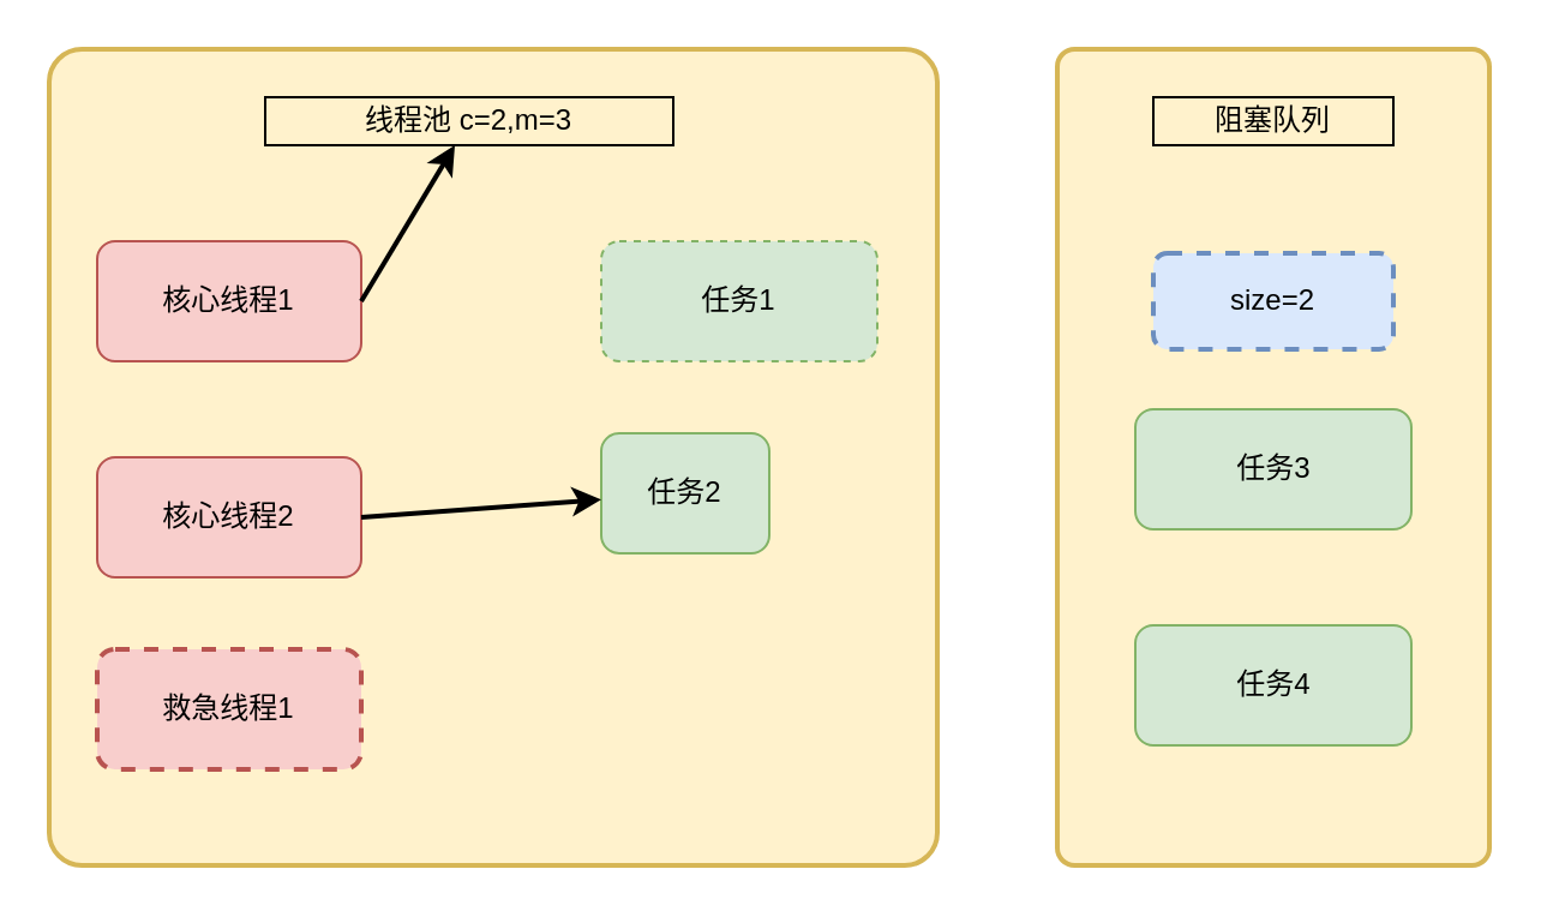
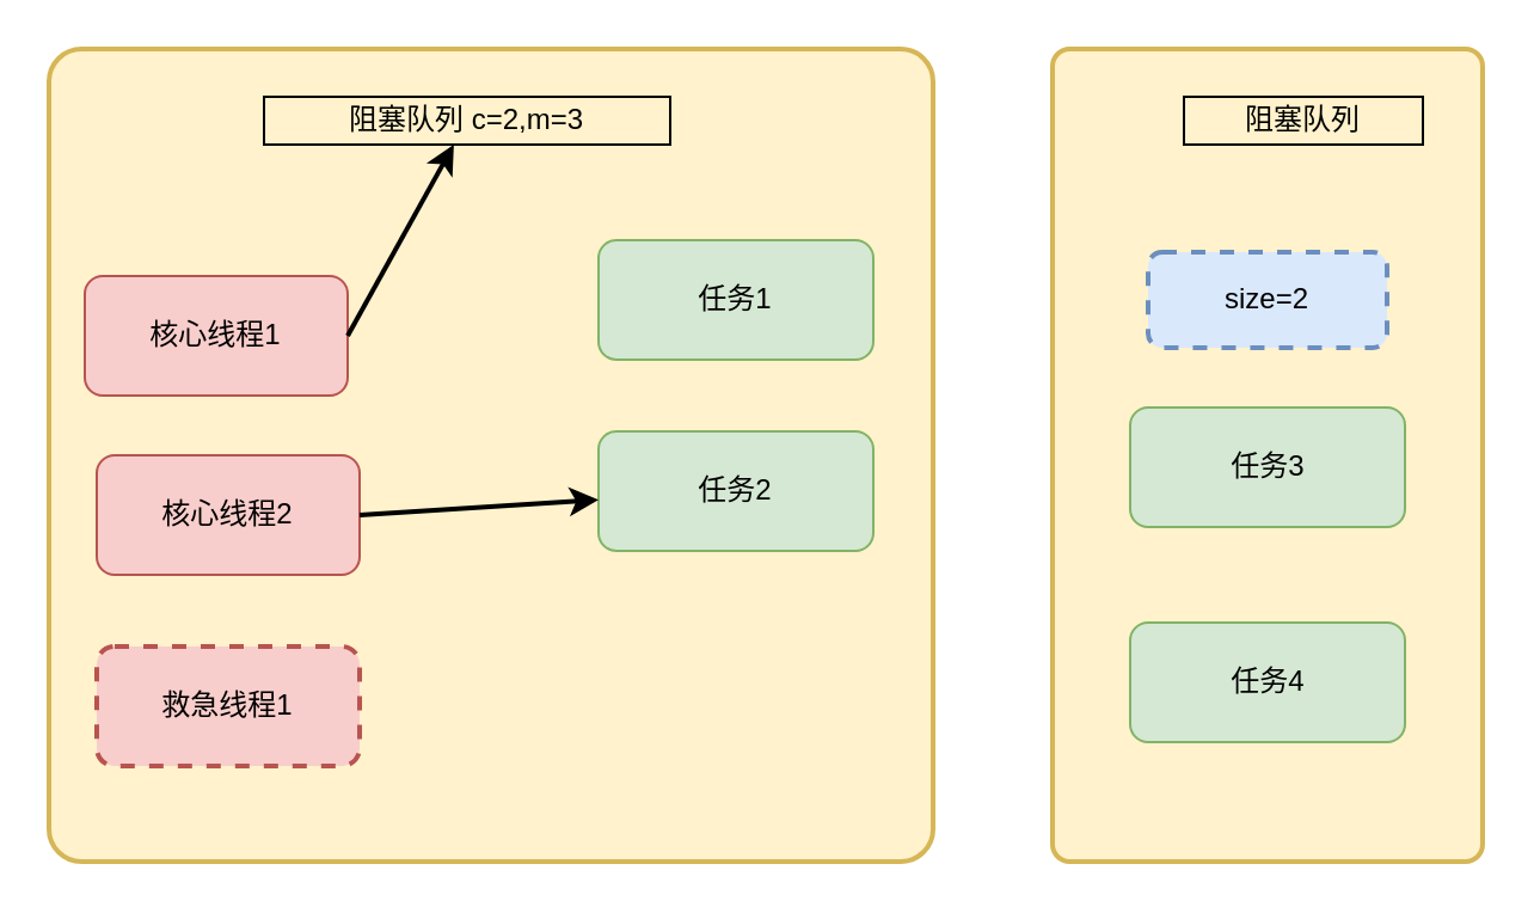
- <mxCell id="4" value="&lt;span style=&quot;&quot;&gt;线程池 c=2,m=3&lt;/span&gt;" style="rounded=0;whiteSpace=wrap;html=1;fillColor=none;" vertex="1" parent="1"><mxGeometry x="110" y="40" width="170" height="20" as="geometry" /></mxCell>
+ <mxCell id="4" value="&lt;span style=&quot;&quot;&gt;阻塞队列 c=2,m=3&lt;/span&gt;" style="rounded=0;whiteSpace=wrap;html=1;fillColor=none;" vertex="1" parent="1"><mxGeometry x="110" y="40" width="170" height="20" as="geometry" /></mxCell>
- <mxCell id="12" value="&lt;span style=&quot;&quot;&gt;阻塞队列&lt;/span&gt;" style="rounded=0;whiteSpace=wrap;html=1;fillColor=none;" vertex="1" parent="1"><mxGeometry x="480" y="40" width="100" height="20" as="geometry" /></mxCell>
+ <mxCell id="12" value="&lt;span style=&quot;&quot;&gt;阻塞队列&lt;/span&gt;" style="rounded=0;whiteSpace=wrap;html=1;fillColor=none;" vertex="1" parent="1"><mxGeometry x="495" y="40" width="100" height="20" as="geometry" /></mxCell>
- <mxCell id="5" value="核心线程1" style="rounded=1;whiteSpace=wrap;html=1;fillColor=#f8cecc;strokeColor=#b85450;" vertex="1" parent="1"><mxGeometry x="40" y="100" width="110" height="50" as="geometry" /></mxCell>
+ <mxCell id="5" value="核心线程1" style="rounded=1;whiteSpace=wrap;html=1;fillColor=#f8cecc;strokeColor=#b85450;" vertex="1" parent="1"><mxGeometry x="35" y="115" width="110" height="50" as="geometry" /></mxCell>
- <mxCell id="6" value="任务1" style="rounded=1;whiteSpace=wrap;html=1;fillColor=#d5e8d4;strokeColor=#82b366;dashed=1;" vertex="1" parent="1"><mxGeometry x="250" y="100" width="115" height="50" as="geometry" /></mxCell>
+ <mxCell id="6" value="任务1" style="rounded=1;whiteSpace=wrap;html=1;fillColor=#d5e8d4;strokeColor=#82b366;" vertex="1" parent="1"><mxGeometry x="250" y="100" width="115" height="50" as="geometry" /></mxCell>
- <mxCell id="9" value="任务2" style="rounded=1;whiteSpace=wrap;html=1;fillColor=#d5e8d4;strokeColor=#82b366;" vertex="1" parent="1"><mxGeometry x="250" y="180" width="70" height="50" as="geometry" /></mxCell>
+ <mxCell id="9" value="任务2" style="rounded=1;whiteSpace=wrap;html=1;fillColor=#d5e8d4;strokeColor=#82b366;" vertex="1" parent="1"><mxGeometry x="250" y="180" width="115" height="50" as="geometry" /></mxCell>
